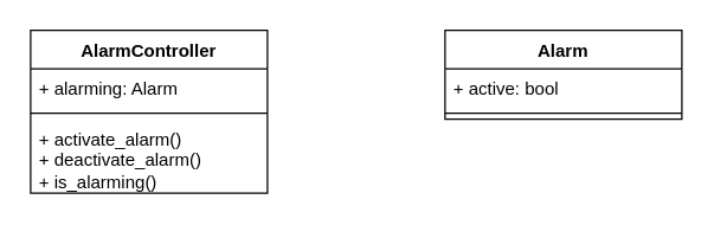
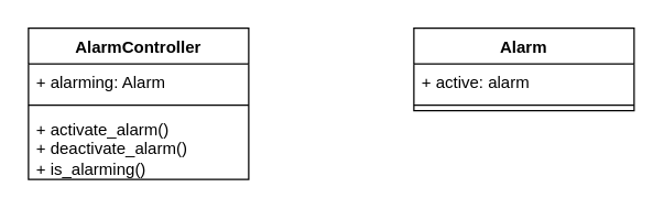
- <mxCell id="3" value="+ active: bool" style="text;strokeColor=none;fillColor=none;align=left;verticalAlign=top;spacingLeft=4;spacingRight=4;overflow=hidden;rotatable=0;points=[[0,0.5],[1,0.5]];portConstraint=eastwest;whiteSpace=wrap;html=1;" parent="2" vertex="1"><mxGeometry y="26" width="160" height="26" as="geometry" /></mxCell>
+ <mxCell id="3" value="+ active: alarm" style="text;strokeColor=none;fillColor=none;align=left;verticalAlign=top;spacingLeft=4;spacingRight=4;overflow=hidden;rotatable=0;points=[[0,0.5],[1,0.5]];portConstraint=eastwest;whiteSpace=wrap;html=1;" parent="2" vertex="1"><mxGeometry y="26" width="160" height="26" as="geometry" /></mxCell>
